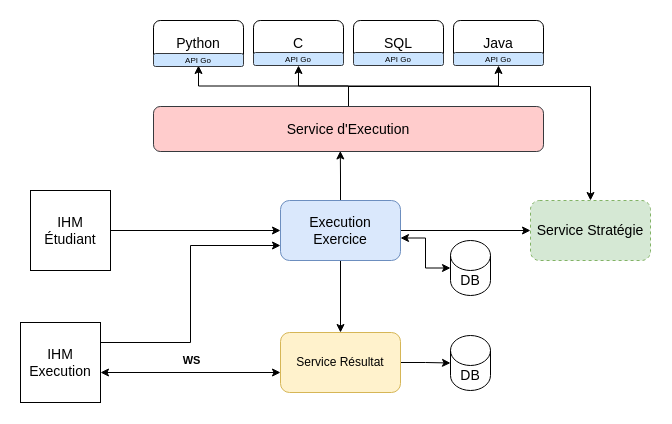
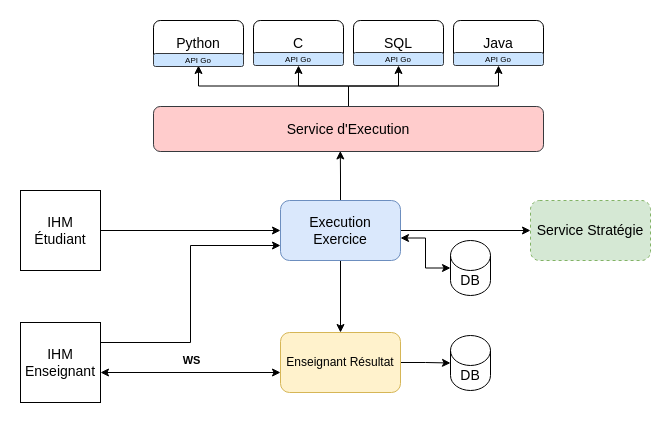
- <mxCell id="24" style="edgeStyle=orthogonalEdgeStyle;rounded=0;orthogonalLoop=1;jettySize=auto;html=1;exitX=0.5;exitY=0;exitDx=0;exitDy=0;" edge="1" source="27" target="8" parent="18"><mxGeometry relative="1" as="geometry" /></mxCell>
+ <mxCell id="24" style="edgeStyle=orthogonalEdgeStyle;rounded=0;orthogonalLoop=1;jettySize=auto;html=1;exitX=0.5;exitY=0;exitDx=0;exitDy=0;entryX=0.5;entryY=1;entryDx=0;entryDy=0;" edge="1" source="27" target="21" parent="18"><mxGeometry relative="1" as="geometry" /></mxCell>
- <mxCell id="3" value="&lt;font style=&quot;font-size: 14px&quot;&gt;IHM&lt;br&gt;Étudiant&lt;br&gt;&lt;/font&gt;" style="whiteSpace=wrap;html=1;aspect=fixed;" vertex="1" parent="1"><mxGeometry x="30" y="190" width="80" height="80" as="geometry" /></mxCell>
+ <mxCell id="3" value="&lt;font style=&quot;font-size: 14px&quot;&gt;IHM&lt;br&gt;Étudiant&lt;br&gt;&lt;/font&gt;" style="whiteSpace=wrap;html=1;aspect=fixed;" vertex="1" parent="1"><mxGeometry x="20" y="190" width="80" height="80" as="geometry" /></mxCell>
- <mxCell id="16" value="&lt;font style=&quot;font-size: 14px&quot;&gt;IHM&lt;br&gt;Execution&lt;br&gt;&lt;/font&gt;" style="whiteSpace=wrap;html=1;aspect=fixed;" vertex="1" parent="1"><mxGeometry x="20" y="322" width="80" height="80" as="geometry" /></mxCell>
+ <mxCell id="16" value="&lt;font style=&quot;font-size: 14px&quot;&gt;IHM&lt;br&gt;Enseignant&lt;br&gt;&lt;/font&gt;" style="whiteSpace=wrap;html=1;aspect=fixed;" vertex="1" parent="1"><mxGeometry x="20" y="322" width="80" height="80" as="geometry" /></mxCell>
- <mxCell id="11" value="Service Résultat" style="rounded=1;whiteSpace=wrap;html=1;fillColor=#fff2cc;strokeColor=#d6b656;" vertex="1" parent="1"><mxGeometry x="280" y="332" width="120" height="60" as="geometry" /></mxCell>
+ <mxCell id="11" value="Enseignant Résultat" style="rounded=1;whiteSpace=wrap;html=1;fillColor=#fff2cc;strokeColor=#d6b656;" vertex="1" parent="1"><mxGeometry x="280" y="332" width="120" height="60" as="geometry" /></mxCell>
